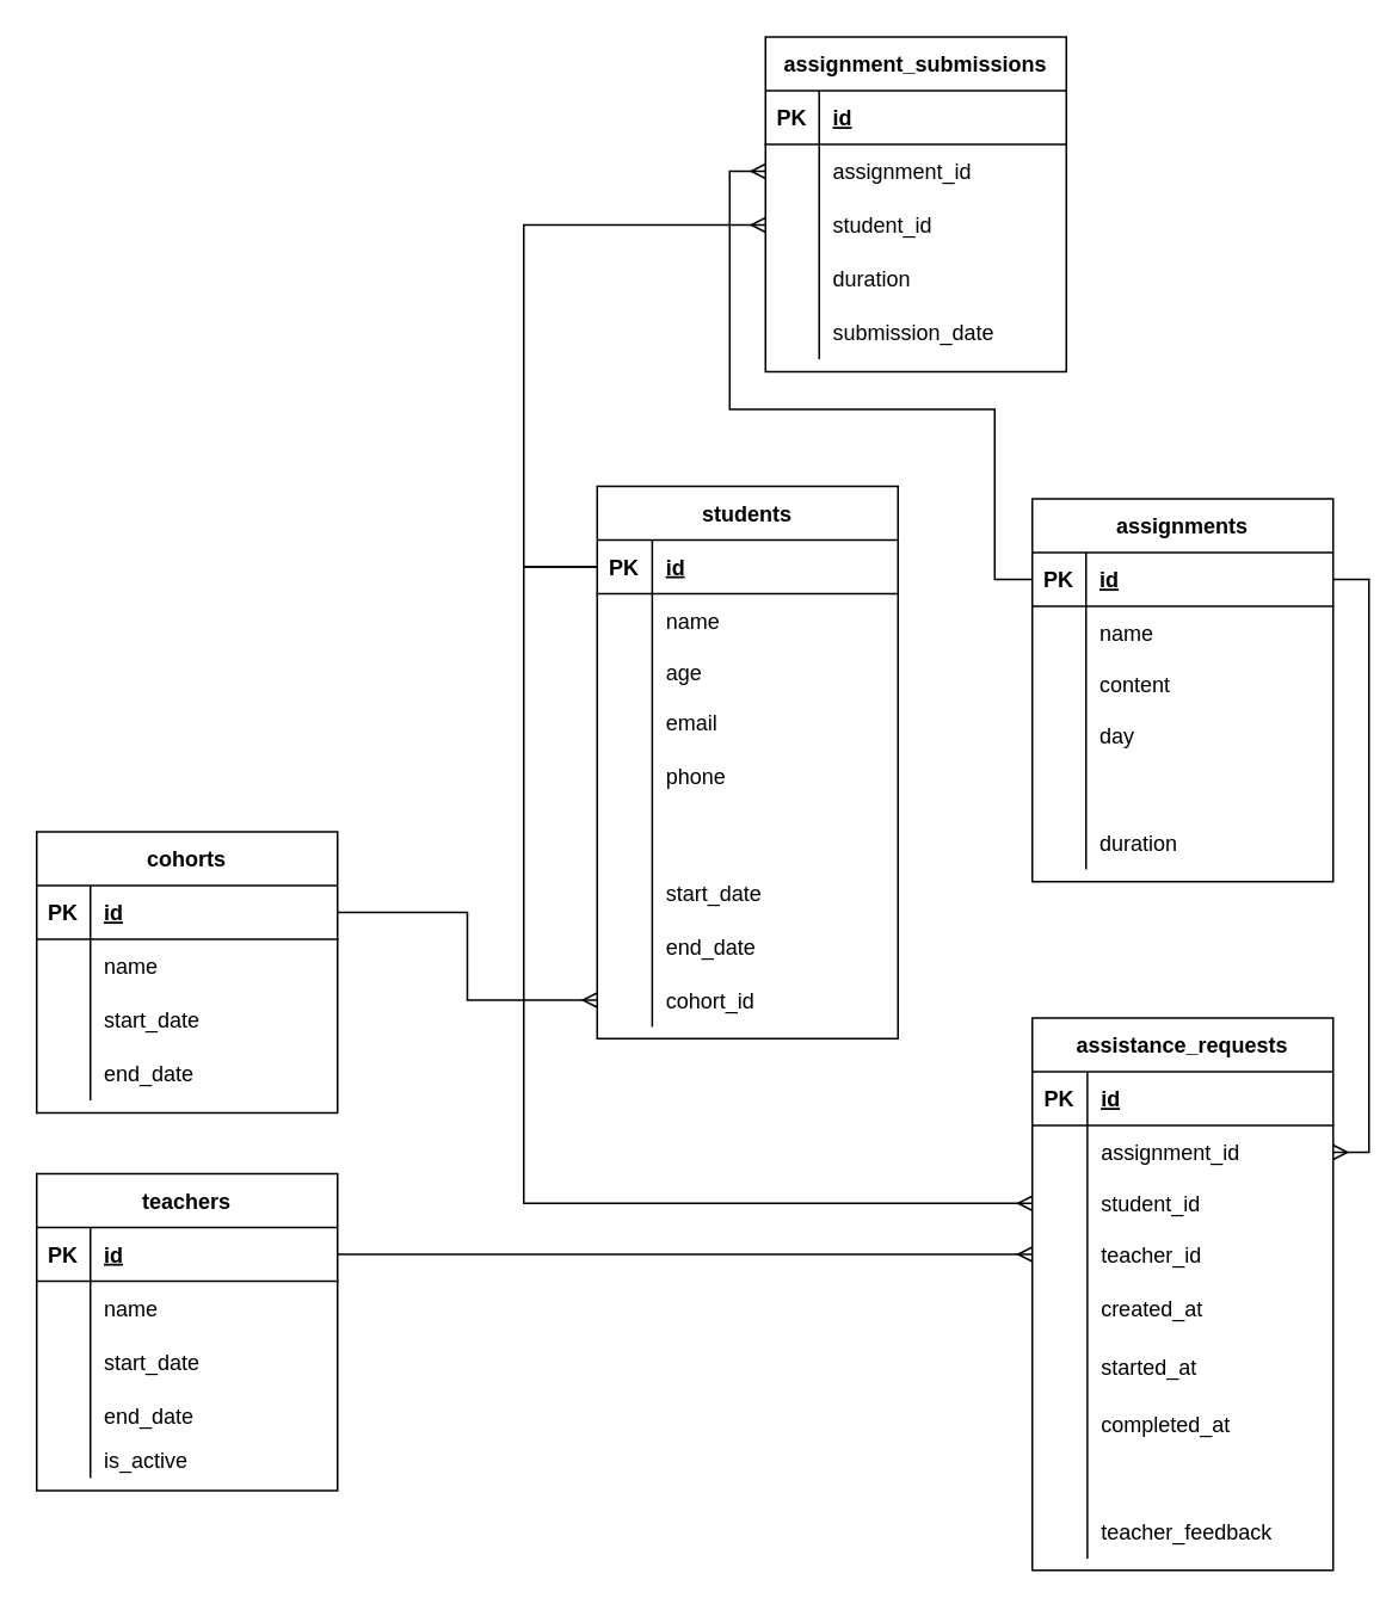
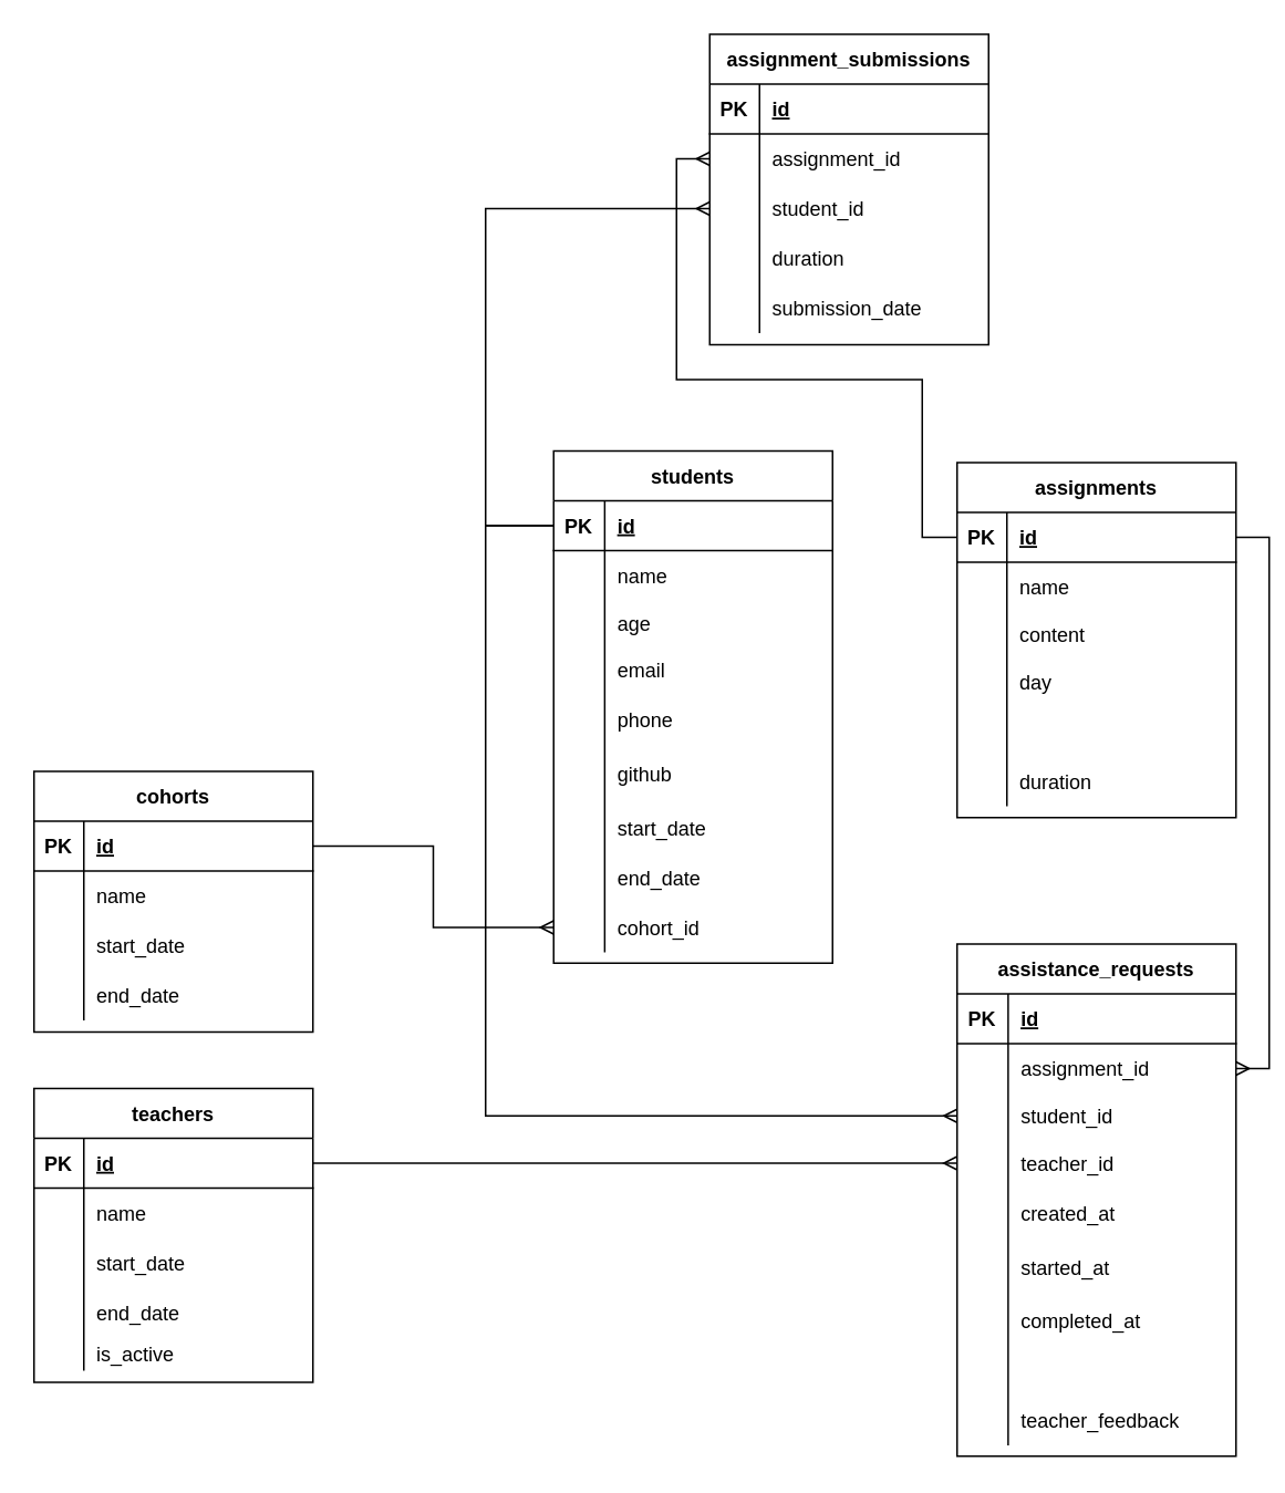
+ <mxCell id="110" value="github" style="shape=partialRectangle;overflow=hidden;connectable=0;fillColor=none;top=0;left=0;bottom=0;right=0;align=left;spacingLeft=6;" vertex="1" parent="108"><mxGeometry x="30.75" width="137.25" height="35" as="geometry"><mxRectangle width="137.25" height="35" as="alternateBounds" /></mxGeometry></mxCell>
